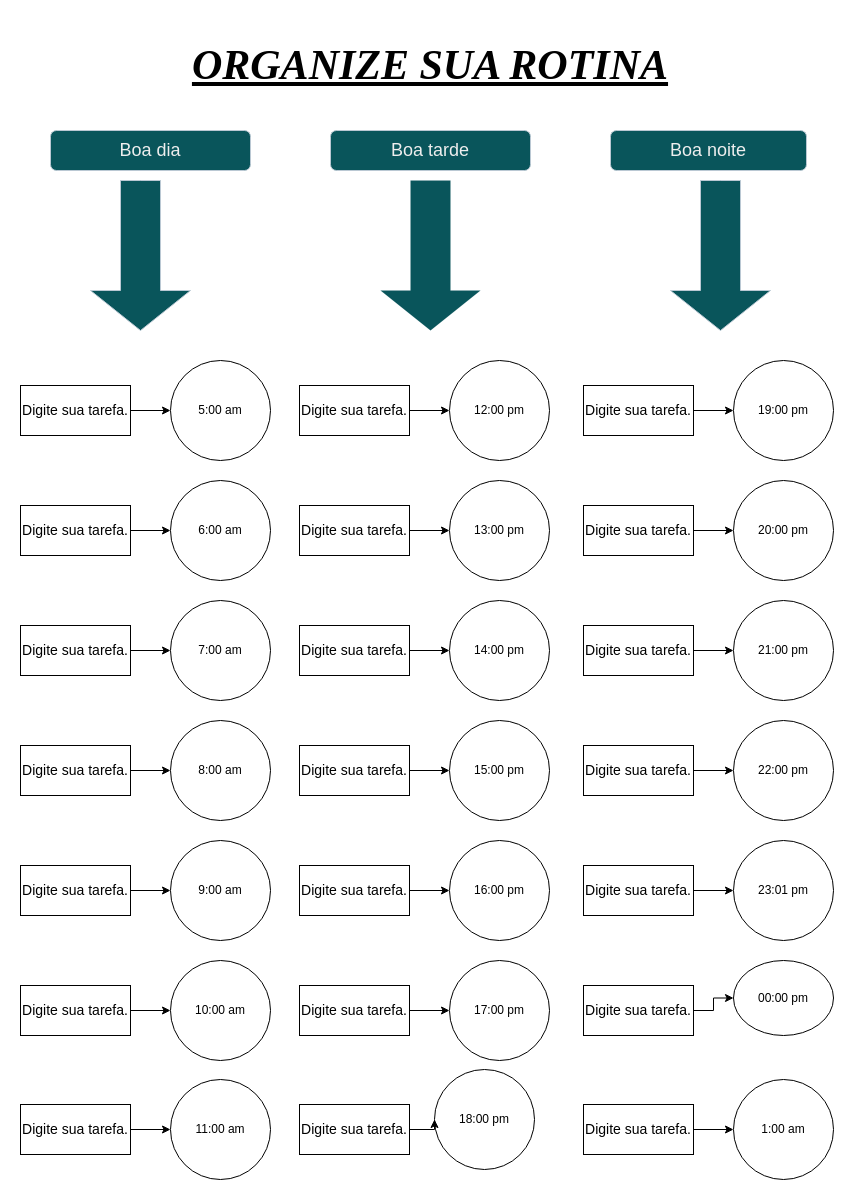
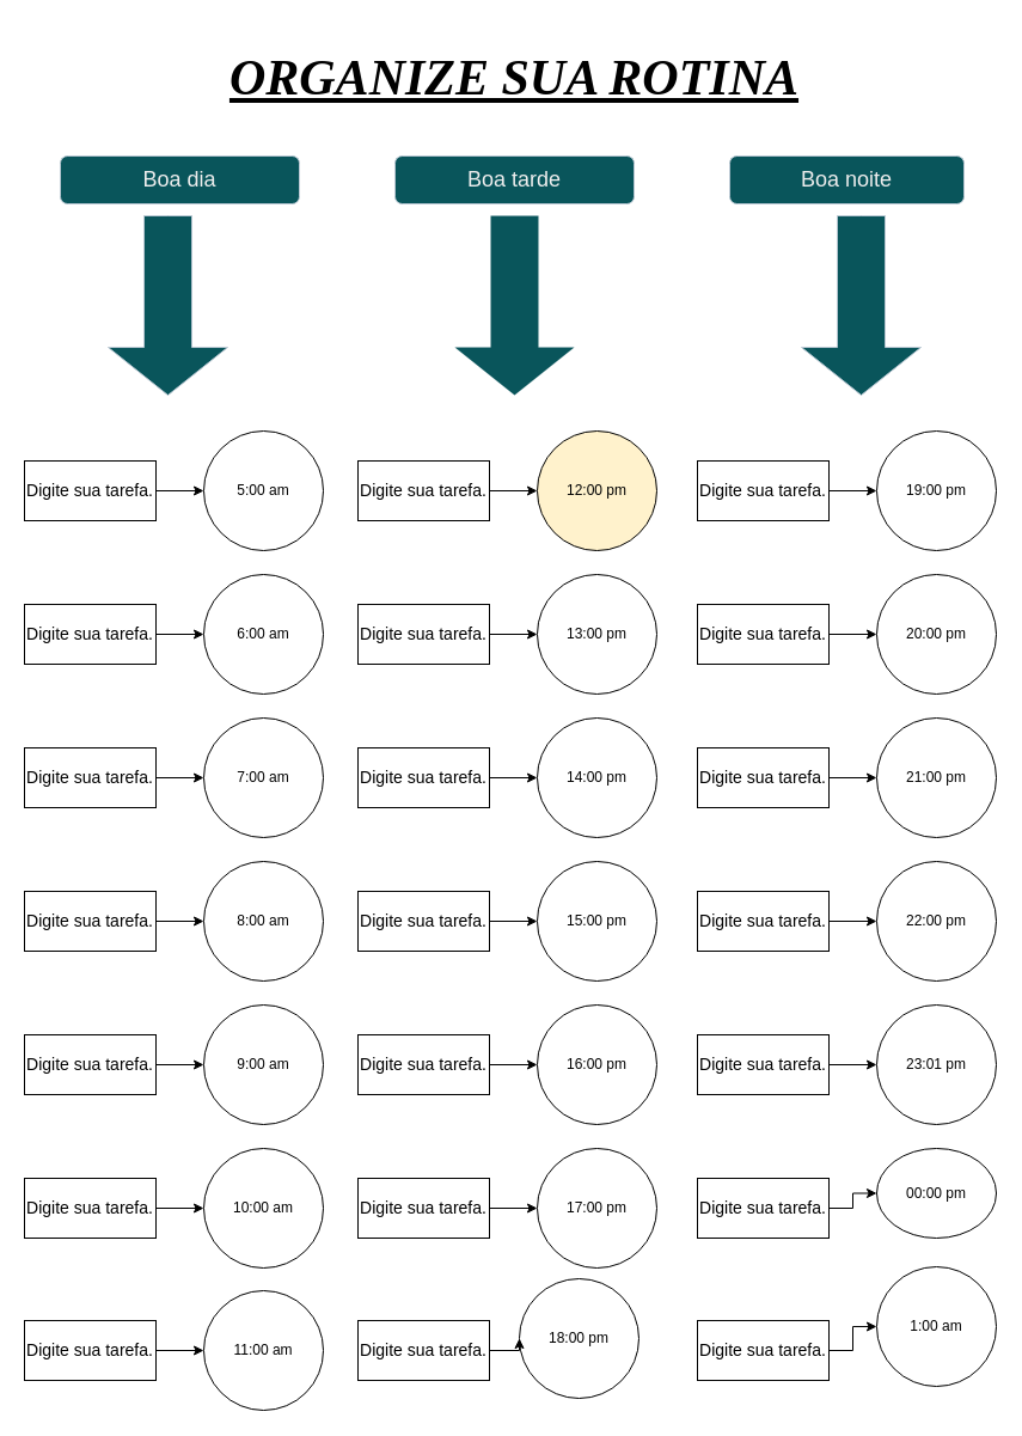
- <mxCell id="32" value="12:00 pm" style="ellipse;whiteSpace=wrap;html=1;" parent="1" vertex="1"><mxGeometry x="449" y="360" width="100" height="100" as="geometry" /></mxCell>
+ <mxCell id="32" value="12:00 pm" style="ellipse;whiteSpace=wrap;html=1;fillColor=#fff2cc;" parent="1" vertex="1"><mxGeometry x="449" y="360" width="100" height="100" as="geometry" /></mxCell>
- <mxCell id="61" value="1:00 am" style="ellipse;whiteSpace=wrap;html=1;" parent="1" vertex="1"><mxGeometry x="733" y="1079" width="100" height="100" as="geometry" /></mxCell>
+ <mxCell id="61" value="1:00 am" style="ellipse;whiteSpace=wrap;html=1;" parent="1" vertex="1"><mxGeometry x="733" y="1059" width="100" height="100" as="geometry" /></mxCell>
